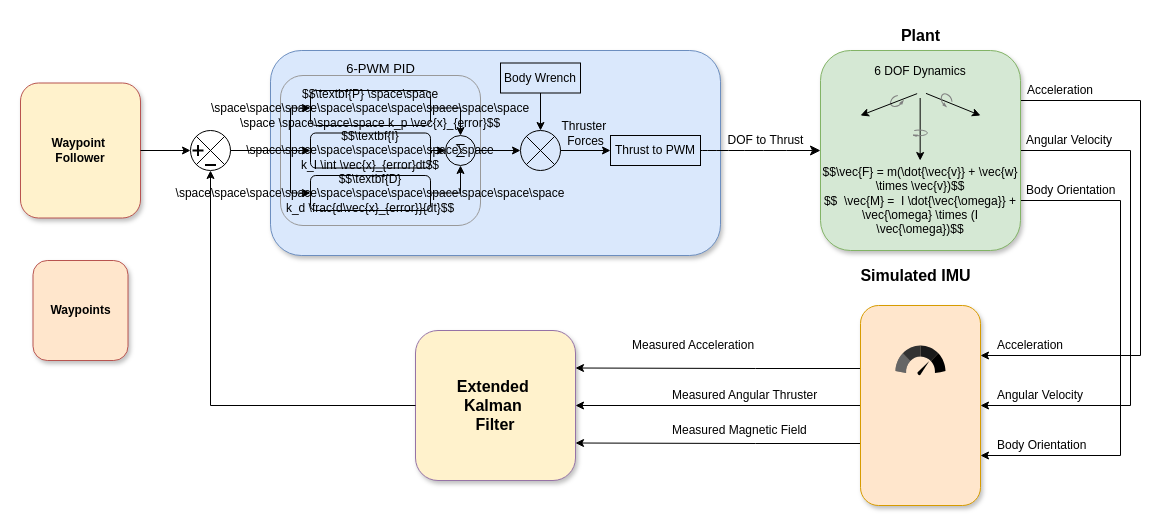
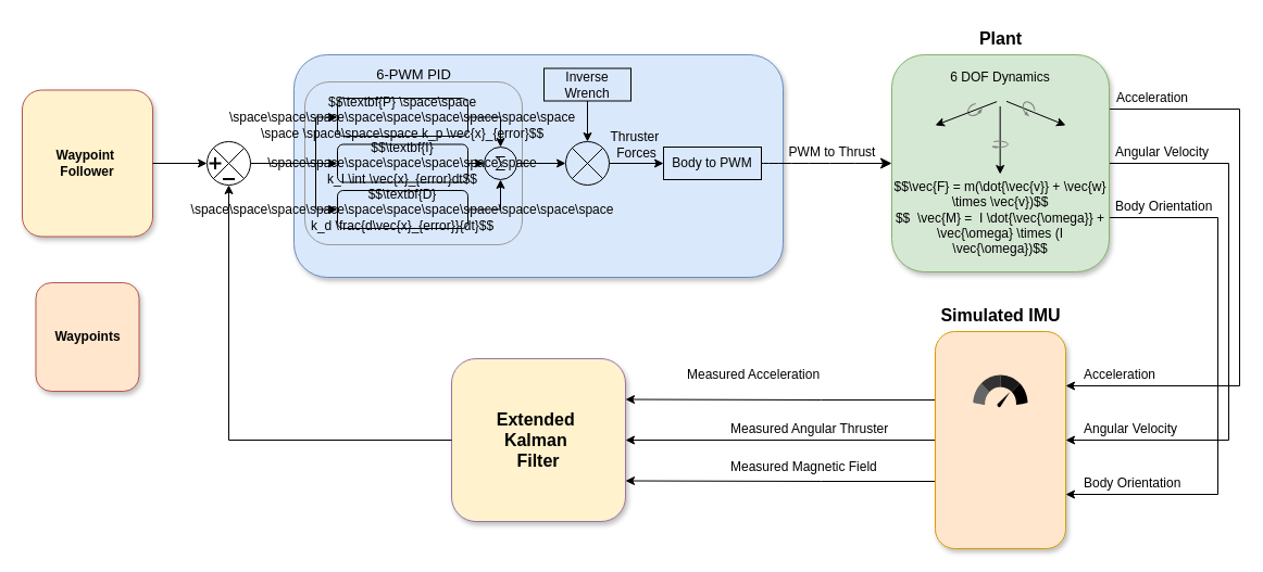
- <mxCell id="26" value="Body Wrench" style="rounded=0;whiteSpace=wrap;html=1;fillColor=none;strokeColor=light-dark(#000000,#000000);" parent="23" vertex="1"><mxGeometry x="230" y="42.5" width="80" height="30" as="geometry" /></mxCell>
+ <mxCell id="26" value="Inverse Wrench" style="rounded=0;whiteSpace=wrap;html=1;fillColor=none;strokeColor=light-dark(#000000,#000000);" parent="23" vertex="1"><mxGeometry x="230" y="42.5" width="80" height="30" as="geometry" /></mxCell>
- <mxCell id="2" value="DOF to Thrust" style="text;html=1;align=center;verticalAlign=middle;resizable=0;points=[];autosize=1;strokeColor=none;fillColor=none;" parent="1" vertex="1"><mxGeometry x="715" y="125" width="100" height="30" as="geometry" /></mxCell>
+ <mxCell id="2" value="PWM to Thrust" style="text;html=1;align=center;verticalAlign=middle;resizable=0;points=[];autosize=1;strokeColor=none;fillColor=none;" parent="1" vertex="1"><mxGeometry x="715" y="125" width="100" height="30" as="geometry" /></mxCell>
- <mxCell id="28" value="Thrust to PWM" style="rounded=0;whiteSpace=wrap;html=1;strokeColor=default;fillColor=none;" parent="23" vertex="1"><mxGeometry x="340" y="115" width="90" height="30" as="geometry" /></mxCell>
+ <mxCell id="28" value="Body to PWM" style="rounded=0;whiteSpace=wrap;html=1;strokeColor=default;fillColor=none;" parent="23" vertex="1"><mxGeometry x="340" y="115" width="90" height="30" as="geometry" /></mxCell>
- <mxCell id="18" value="Simulated IMU" style="text;html=1;align=center;verticalAlign=middle;resizable=0;points=[];autosize=1;strokeColor=none;fillColor=none;fontSize=16;fontStyle=1" parent="1" vertex="1"><mxGeometry x="850" y="260" width="130" height="30" as="geometry" /></mxCell>
+ <mxCell id="18" value="Simulated IMU" style="text;html=1;align=center;verticalAlign=middle;resizable=0;points=[];autosize=1;strokeColor=none;fillColor=none;fontSize=16;fontStyle=1" parent="1" vertex="1"><mxGeometry x="855" y="275" width="130" height="30" as="geometry" /></mxCell>
